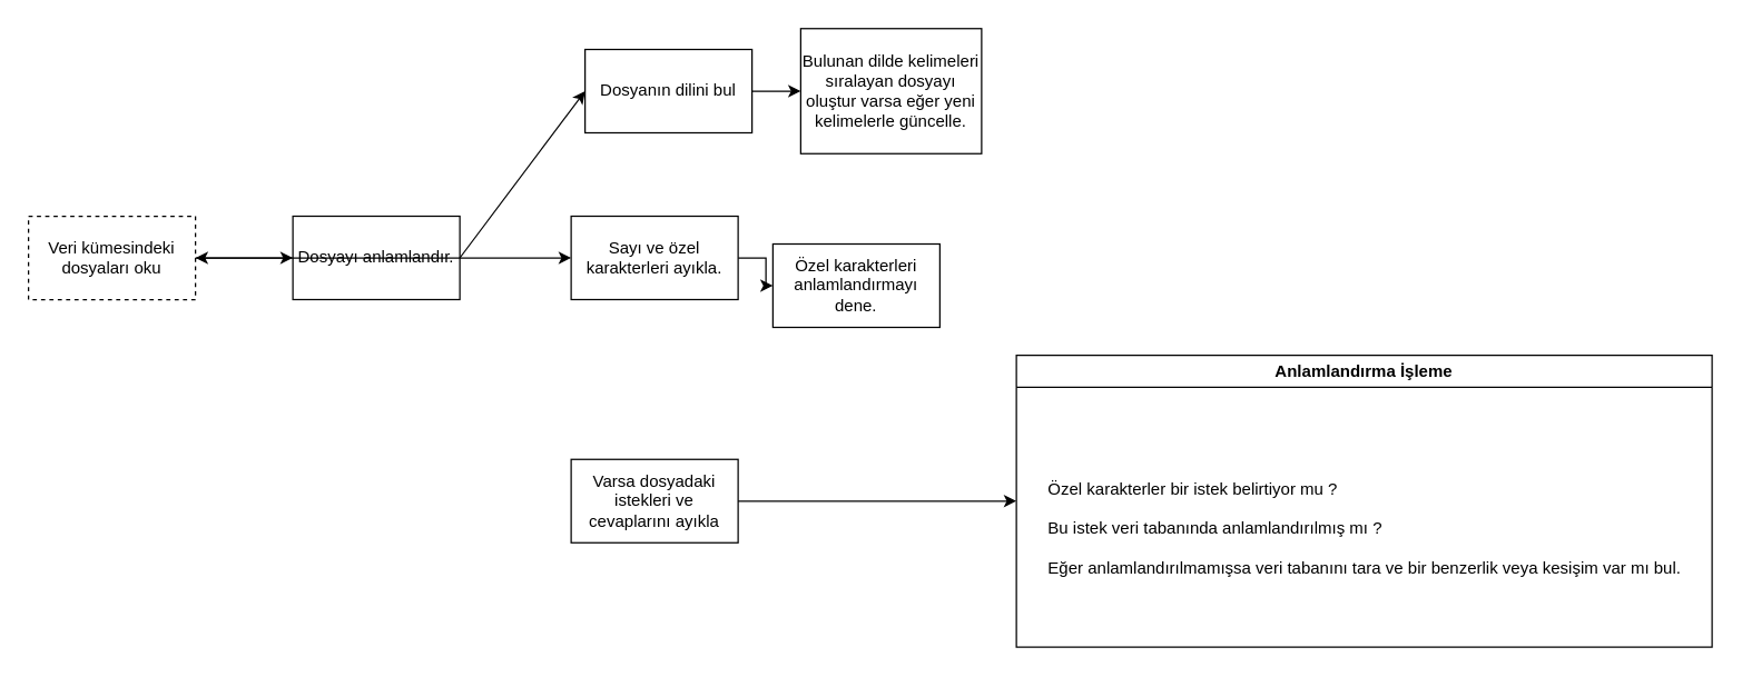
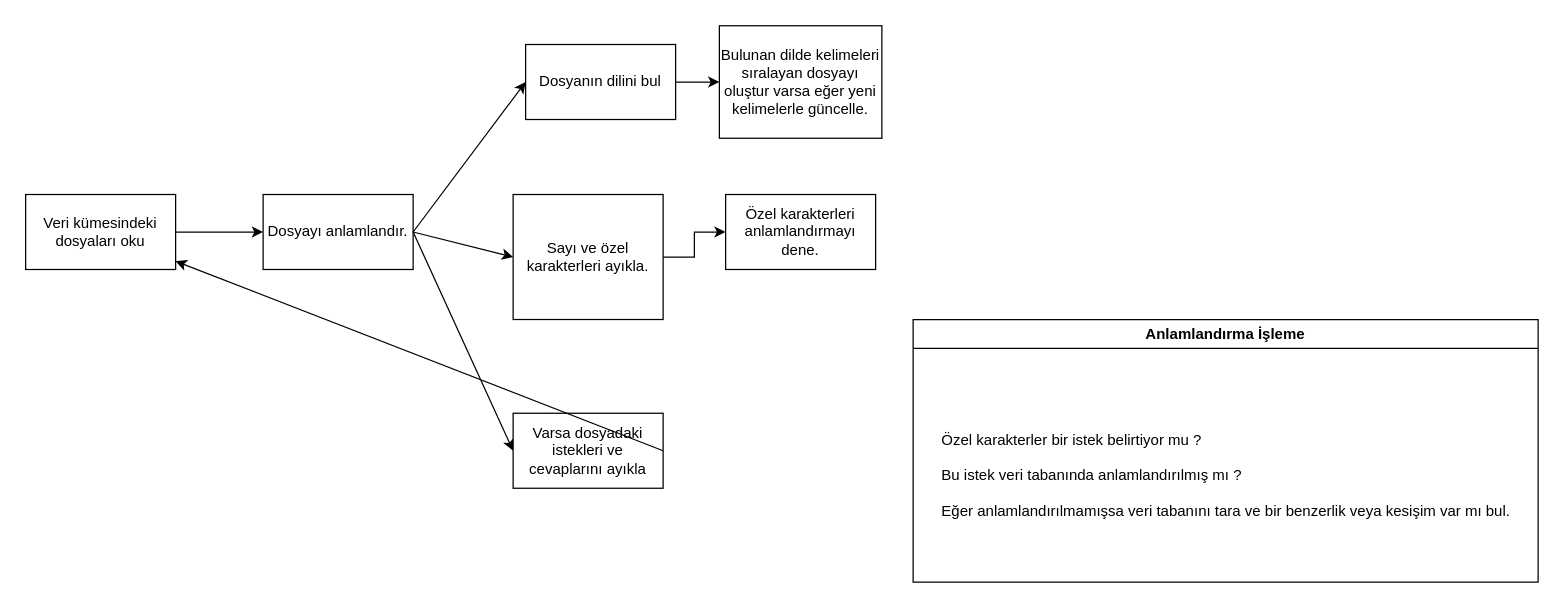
- <mxCell id="2" value="Veri kümesindeki dosyaları oku" style="rounded=0;whiteSpace=wrap;html=1;dashed=1;" vertex="1" parent="1"><mxGeometry x="20" y="155" width="120" height="60" as="geometry" /></mxCell>
+ <mxCell id="2" value="Veri kümesindeki dosyaları oku" style="rounded=0;whiteSpace=wrap;html=1;" vertex="1" parent="1"><mxGeometry x="20" y="155" width="120" height="60" as="geometry" /></mxCell>
- <mxCell id="15" value="" style="endArrow=classic;html=1;rounded=0;exitX=1;exitY=0.5;exitDx=0;exitDy=0;" edge="1" parent="1" source="12" target="2"><mxGeometry width="50" height="50" relative="1" as="geometry"><mxPoint x="150" y="405" as="sourcePoint" /><mxPoint x="410" y="305" as="targetPoint" /></mxGeometry></mxCell>
+ <mxCell id="15" value="" style="endArrow=classic;html=1;rounded=0;exitX=1;exitY=0.5;exitDx=0;exitDy=0;entryX=0;entryY=0.5;entryDx=0;entryDy=0;" edge="1" parent="1" source="12" target="16"><mxGeometry width="50" height="50" relative="1" as="geometry"><mxPoint x="150" y="405" as="sourcePoint" /><mxPoint x="410" y="305" as="targetPoint" /></mxGeometry></mxCell>
- <mxCell id="7" value="Sayı ve özel karakterleri ayıkla." style="rounded=0;whiteSpace=wrap;html=1;" vertex="1" parent="1"><mxGeometry x="410" y="155" width="120" height="60" as="geometry" /></mxCell>
+ <mxCell id="7" value="Sayı ve özel karakterleri ayıkla." style="rounded=0;whiteSpace=wrap;html=1;" vertex="1" parent="1"><mxGeometry x="410" y="155" width="120" height="100" as="geometry" /></mxCell>
- <mxCell id="8" value="Özel karakterleri anlamlandırmayı dene." style="rounded=0;whiteSpace=wrap;html=1;" vertex="1" parent="1"><mxGeometry x="555" y="175" width="120" height="60" as="geometry" /></mxCell>
+ <mxCell id="8" value="Özel karakterleri anlamlandırmayı dene." style="rounded=0;whiteSpace=wrap;html=1;" vertex="1" parent="1"><mxGeometry x="580" y="155" width="120" height="60" as="geometry" /></mxCell>
- <mxCell id="17" value="" style="endArrow=classic;html=1;rounded=0;exitX=1;exitY=0.5;exitDx=0;exitDy=0;entryX=0;entryY=0.5;entryDx=0;entryDy=0;" edge="1" parent="1" source="16" target="9"><mxGeometry width="50" height="50" relative="1" as="geometry"><mxPoint x="700" y="265" as="sourcePoint" /><mxPoint x="730" y="305" as="targetPoint" /></mxGeometry></mxCell>
+ <mxCell id="17" value="" style="endArrow=classic;html=1;rounded=0;exitX=1;exitY=0.5;exitDx=0;exitDy=0;" edge="1" parent="1" source="16" target="2"><mxGeometry width="50" height="50" relative="1" as="geometry"><mxPoint x="700" y="265" as="sourcePoint" /><mxPoint x="730" y="305" as="targetPoint" /></mxGeometry></mxCell>
